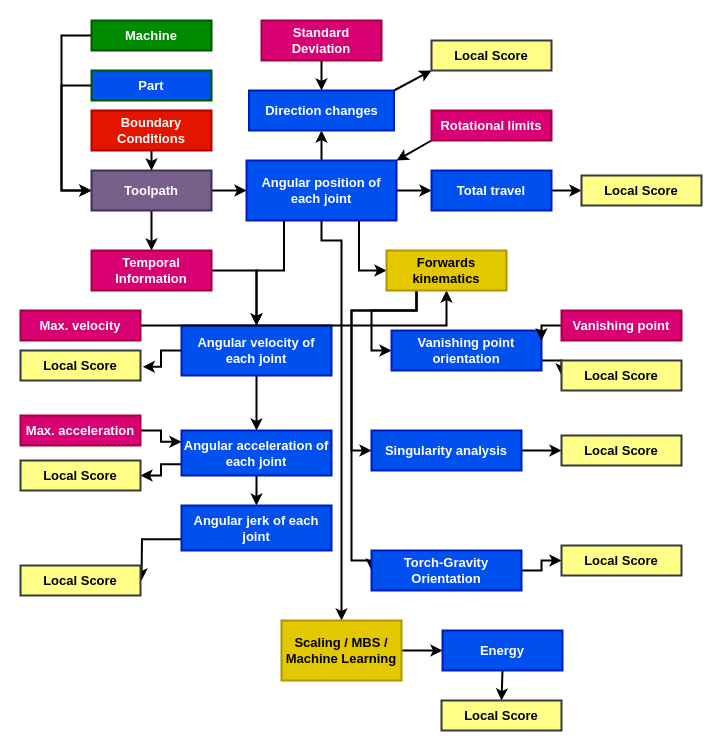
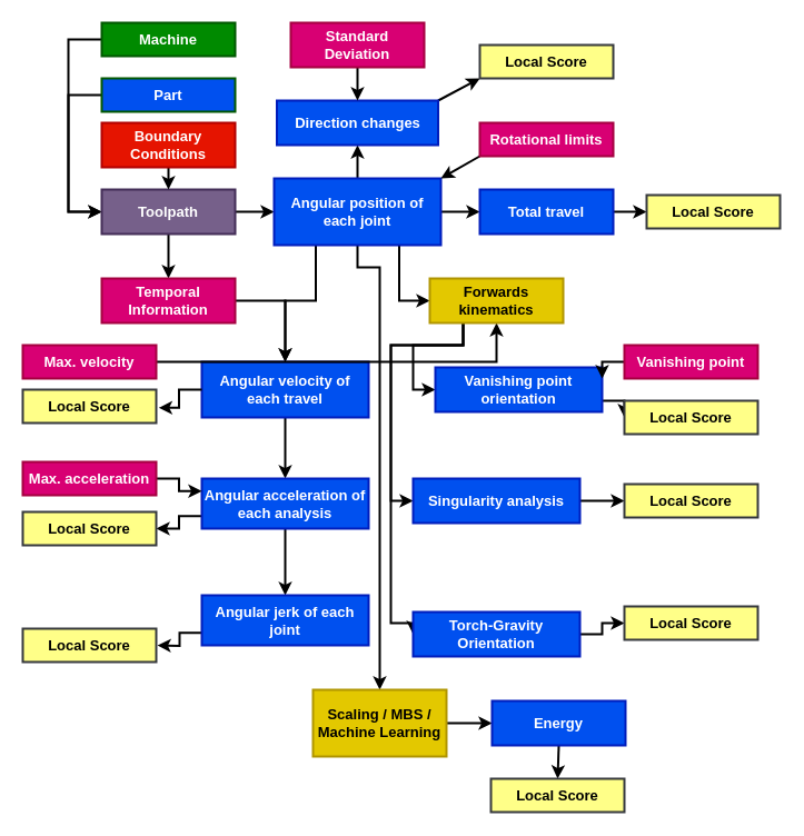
- <mxCell id="16" value="Angular velocity of each joint" style="rounded=0;whiteSpace=wrap;html=1;fillColor=#0050ef;fontColor=#ffffff;strokeColor=#001DBC;fontStyle=1;strokeWidth=2;fontSize=13;" parent="1" vertex="1"><mxGeometry x="181" y="325" width="150" height="50" as="geometry" /></mxCell>
+ <mxCell id="16" value="Angular velocity of each travel" style="rounded=0;whiteSpace=wrap;html=1;fillColor=#0050ef;fontColor=#ffffff;strokeColor=#001DBC;fontStyle=1;strokeWidth=2;fontSize=13;" parent="1" vertex="1"><mxGeometry x="181" y="325" width="150" height="50" as="geometry" /></mxCell>
- <mxCell id="19" value="Angular acceleration of each joint" style="rounded=0;whiteSpace=wrap;html=1;fillColor=#0050ef;fontColor=#ffffff;strokeColor=#001DBC;fontStyle=1;strokeWidth=2;fontSize=13;" parent="1" vertex="1"><mxGeometry x="181" y="430" width="150" height="45" as="geometry" /></mxCell>
+ <mxCell id="19" value="Angular acceleration of each analysis" style="rounded=0;whiteSpace=wrap;html=1;fillColor=#0050ef;fontColor=#ffffff;strokeColor=#001DBC;fontStyle=1;strokeWidth=2;fontSize=13;" parent="1" vertex="1"><mxGeometry x="181" y="430" width="150" height="45" as="geometry" /></mxCell>
- <mxCell id="21" value="Angular jerk of each joint" style="rounded=0;whiteSpace=wrap;html=1;fillColor=#0050ef;fontColor=#ffffff;strokeColor=#001DBC;fontStyle=1;strokeWidth=2;fontSize=13;" parent="1" vertex="1"><mxGeometry x="181" y="505" width="150" height="45" as="geometry" /></mxCell>
+ <mxCell id="21" value="Angular jerk of each joint" style="rounded=0;whiteSpace=wrap;html=1;fillColor=#0050ef;fontColor=#ffffff;strokeColor=#001DBC;fontStyle=1;strokeWidth=2;fontSize=13;" parent="1" vertex="1"><mxGeometry x="181" y="535" width="150" height="45" as="geometry" /></mxCell>
